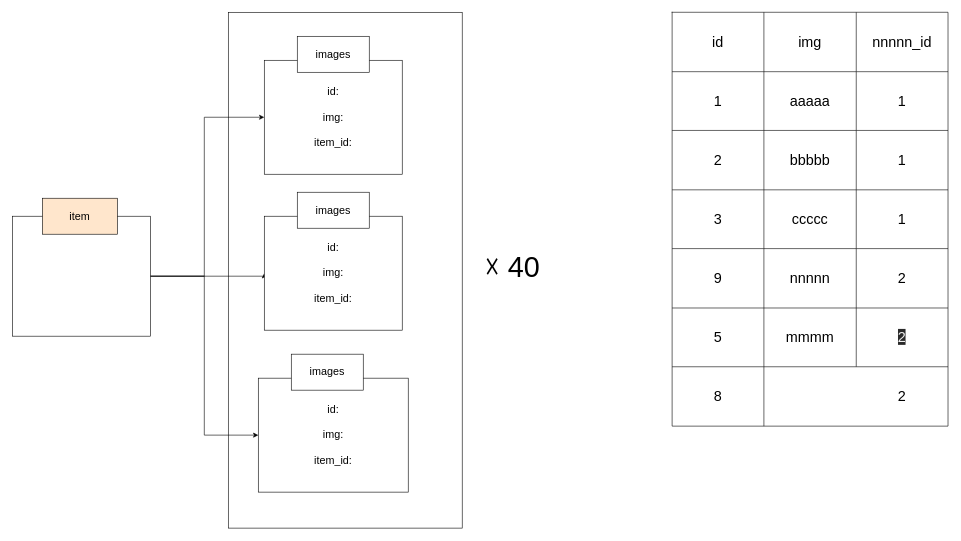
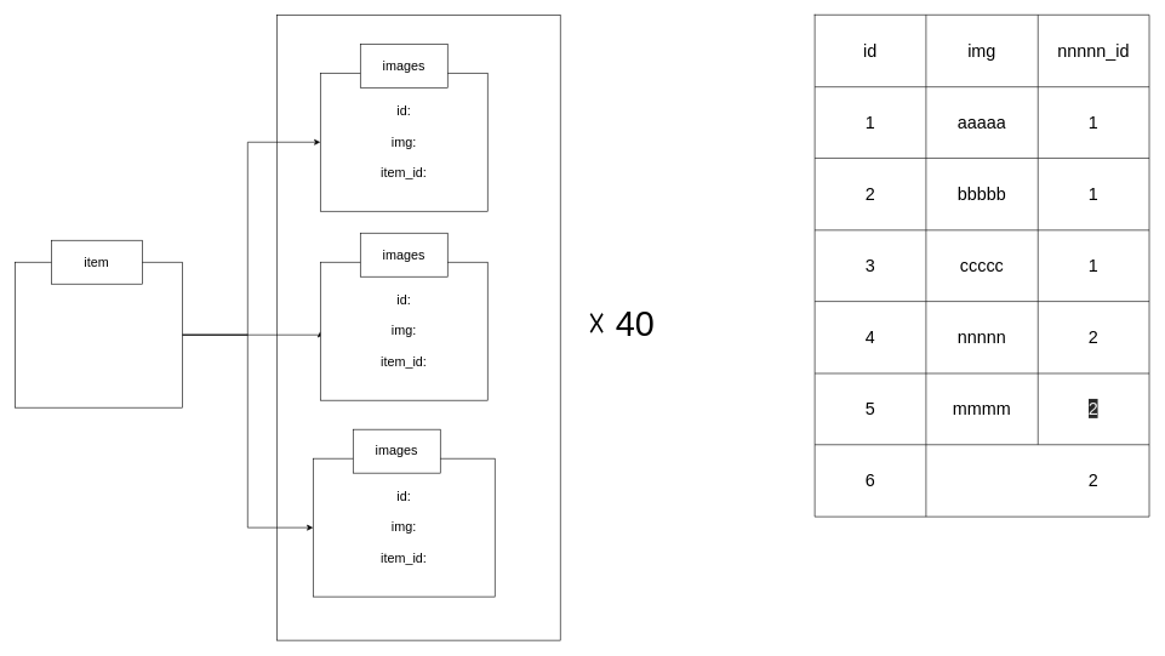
- <mxCell id="9" value="&lt;font style=&quot;font-size: 18px&quot;&gt;item&lt;/font&gt;" style="whiteSpace=wrap;html=1;fillColor=#ffe6cc;" parent="1" vertex="1"><mxGeometry x="70" y="330" width="125" height="60" as="geometry" /></mxCell>
+ <mxCell id="9" value="&lt;font style=&quot;font-size: 18px&quot;&gt;item&lt;/font&gt;" style="whiteSpace=wrap;html=1;" parent="1" vertex="1"><mxGeometry x="70" y="330" width="125" height="60" as="geometry" /></mxCell>
- <mxCell id="33" value="&lt;font style=&quot;font-size: 24px&quot;&gt;9&lt;/font&gt;" style="shape=partialRectangle;html=1;whiteSpace=wrap;connectable=0;overflow=hidden;fillColor=none;top=0;left=0;bottom=0;right=0;" vertex="1" parent="32"><mxGeometry width="153" height="99" as="geometry" /></mxCell>
+ <mxCell id="33" value="&lt;font style=&quot;font-size: 24px&quot;&gt;4&lt;/font&gt;" style="shape=partialRectangle;html=1;whiteSpace=wrap;connectable=0;overflow=hidden;fillColor=none;top=0;left=0;bottom=0;right=0;" vertex="1" parent="32"><mxGeometry width="153" height="99" as="geometry" /></mxCell>
- <mxCell id="41" value="&lt;font style=&quot;font-size: 24px&quot;&gt;8&lt;/font&gt;" style="shape=partialRectangle;html=1;whiteSpace=wrap;connectable=0;overflow=hidden;fillColor=none;top=0;left=0;bottom=0;right=0;" vertex="1" parent="40"><mxGeometry width="153" height="99" as="geometry" /></mxCell>
+ <mxCell id="41" value="&lt;font style=&quot;font-size: 24px&quot;&gt;6&lt;/font&gt;" style="shape=partialRectangle;html=1;whiteSpace=wrap;connectable=0;overflow=hidden;fillColor=none;top=0;left=0;bottom=0;right=0;" vertex="1" parent="40"><mxGeometry width="153" height="99" as="geometry" /></mxCell>
